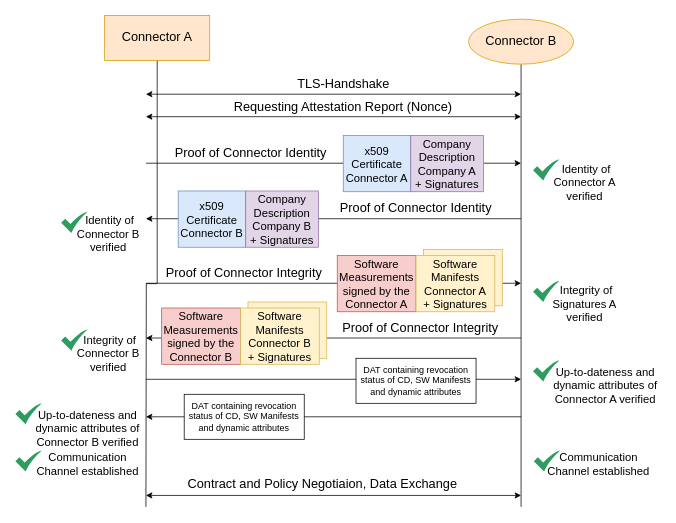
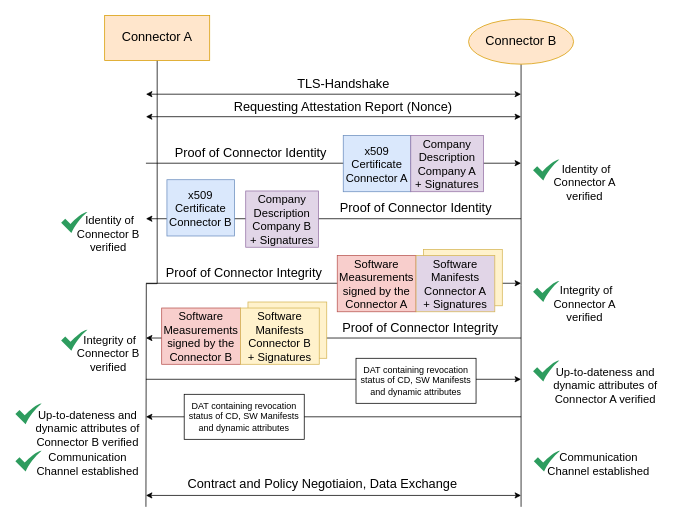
- <mxCell id="31" value="&lt;div style=&quot;font-size: 15px&quot;&gt;x509 Certificate&lt;/div&gt;&lt;div style=&quot;font-size: 15px&quot;&gt;Connector B&lt;br style=&quot;font-size: 15px&quot;&gt;&lt;/div&gt;" style="rounded=0;whiteSpace=wrap;html=1;fontSize=15;fillColor=#dae8fc;strokeColor=#6c8ebf;" parent="1" vertex="1"><mxGeometry x="237" y="254" width="90" height="75" as="geometry" /></mxCell>
+ <mxCell id="31" value="&lt;div style=&quot;font-size: 15px&quot;&gt;x509 Certificate&lt;/div&gt;&lt;div style=&quot;font-size: 15px&quot;&gt;Connector B&lt;br style=&quot;font-size: 15px&quot;&gt;&lt;/div&gt;" style="rounded=0;whiteSpace=wrap;html=1;fontSize=15;fillColor=#dae8fc;strokeColor=#6c8ebf;" parent="1" vertex="1"><mxGeometry x="222" y="239" width="90" height="75" as="geometry" /></mxCell>
- <mxCell id="34" value="&lt;div&gt;Software&lt;/div&gt;&lt;div&gt;Manifests&lt;br&gt;Connector A&lt;br&gt;&lt;/div&gt;&lt;div&gt;+ Signatures&lt;br&gt;&lt;/div&gt;" style="rounded=0;whiteSpace=wrap;html=1;fontSize=15;fillColor=#fff2cc;strokeColor=#d6b656;" parent="1" vertex="1"><mxGeometry x="554" y="340" width="105" height="75" as="geometry" /></mxCell>
+ <mxCell id="34" value="&lt;div&gt;Software&lt;/div&gt;&lt;div&gt;Manifests&lt;br&gt;Connector A&lt;br&gt;&lt;/div&gt;&lt;div&gt;+ Signatures&lt;br&gt;&lt;/div&gt;" style="rounded=0;whiteSpace=wrap;html=1;fontSize=15;fillColor=#e1d5e7;strokeColor=#d6b656;" parent="1" vertex="1"><mxGeometry x="554" y="340" width="105" height="75" as="geometry" /></mxCell>
- <mxCell id="17" value="&lt;div style=&quot;font-size: 15px;&quot;&gt;&amp;nbsp;Integrity of&lt;/div&gt;&lt;div style=&quot;font-size: 15px;&quot;&gt; Signatures A&lt;/div&gt;verified" style="text;html=1;strokeColor=none;fillColor=none;align=center;verticalAlign=middle;whiteSpace=wrap;rounded=0;fontSize=15;" parent="1" vertex="1"><mxGeometry x="719" y="371" width="120" height="66" as="geometry" /></mxCell>
+ <mxCell id="17" value="&lt;div style=&quot;font-size: 15px;&quot;&gt;&amp;nbsp;Integrity of&lt;/div&gt;&lt;div style=&quot;font-size: 15px;&quot;&gt; Connector A&lt;/div&gt;verified" style="text;html=1;strokeColor=none;fillColor=none;align=center;verticalAlign=middle;whiteSpace=wrap;rounded=0;fontSize=15;" parent="1" vertex="1"><mxGeometry x="719" y="371" width="120" height="66" as="geometry" /></mxCell>
